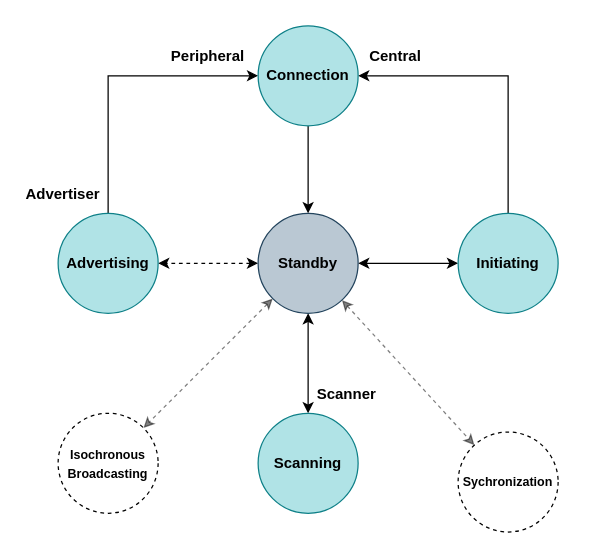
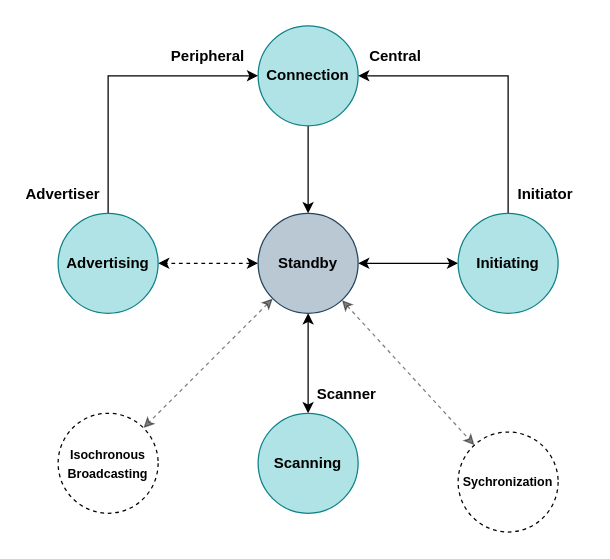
+ <mxCell id="19" value="&lt;b&gt;Initiator&lt;/b&gt;" style="text;html=1;strokeColor=none;fillColor=none;align=center;verticalAlign=middle;whiteSpace=wrap;rounded=0;fontSize=12;" vertex="1" parent="1"><mxGeometry x="406" y="140" width="60" height="30" as="geometry" /></mxCell>
